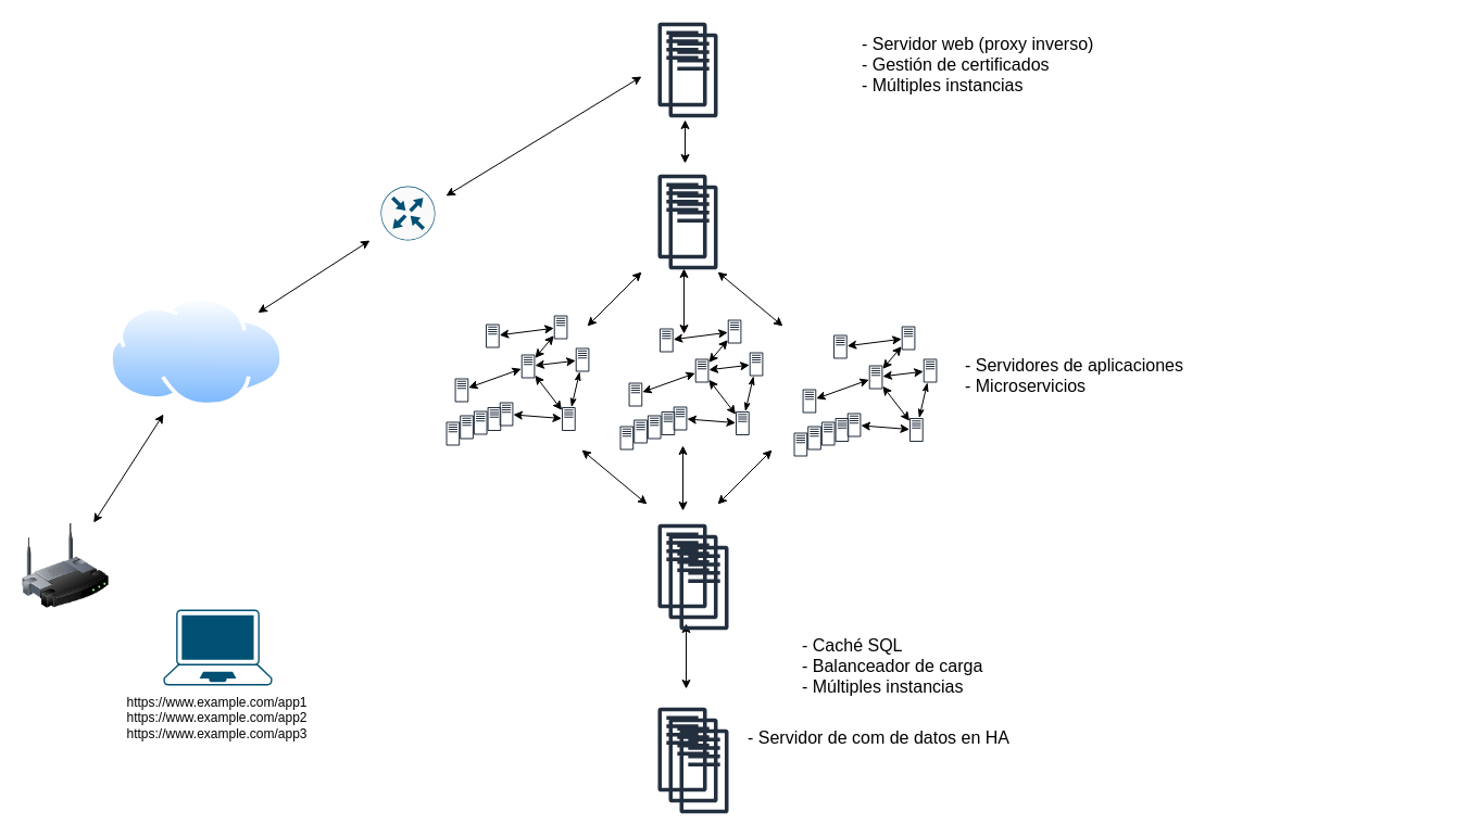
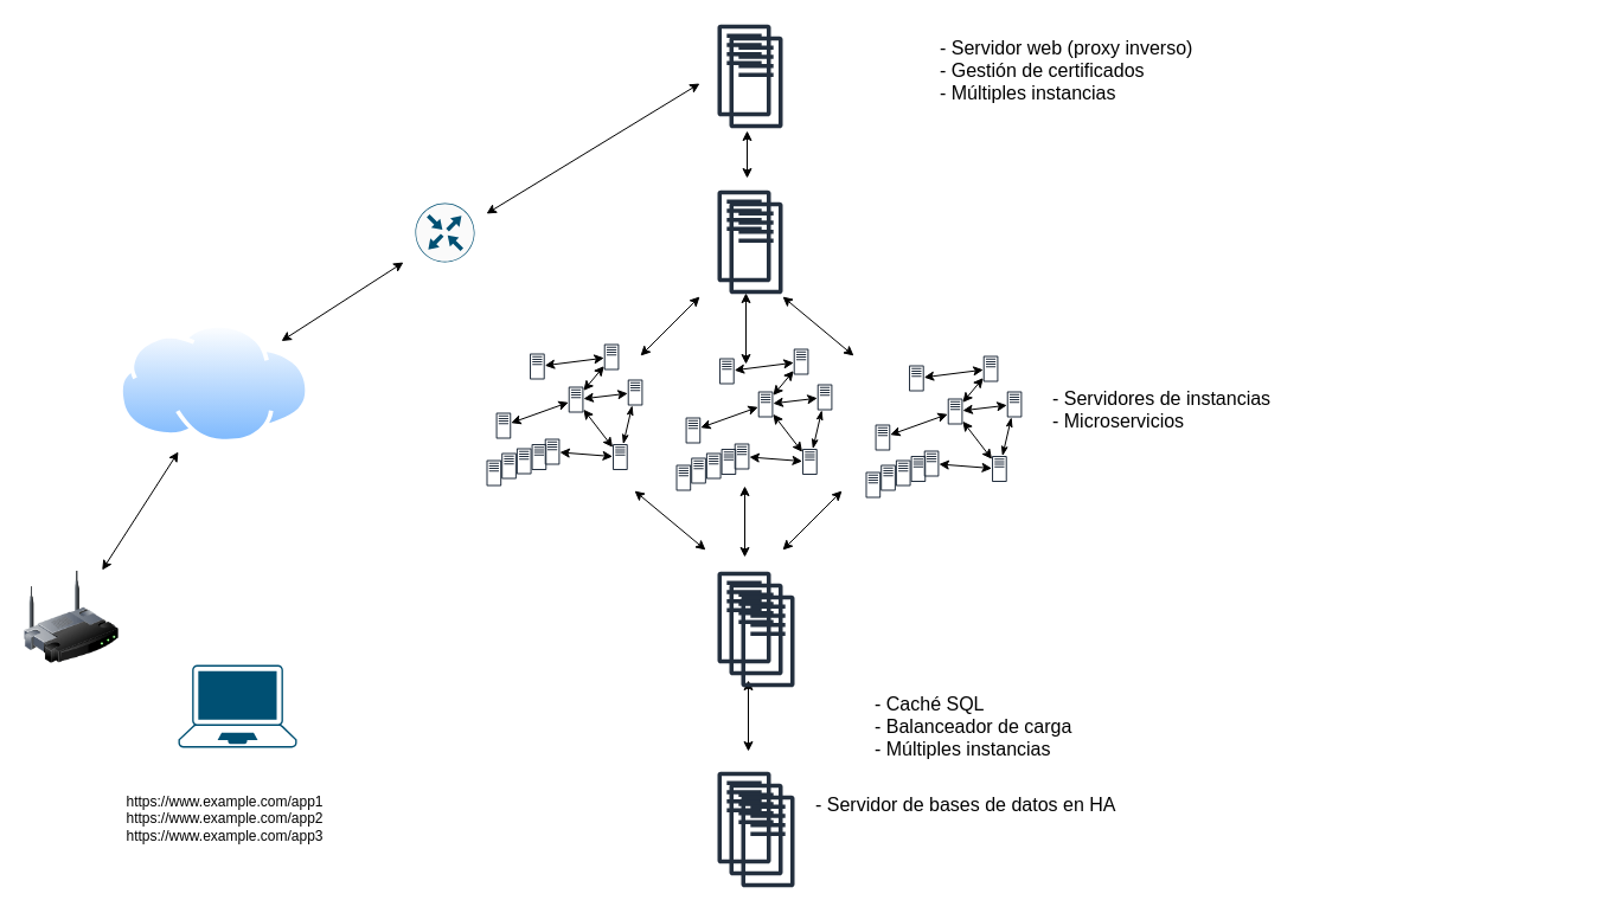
- <mxCell id="18" value="&lt;div style=&quot;font-size: 16px&quot;&gt;&lt;font style=&quot;font-size: 16px&quot;&gt;- Servidores de aplicaciones&lt;/font&gt;&lt;/div&gt;&lt;div style=&quot;font-size: 16px&quot;&gt;&lt;font style=&quot;font-size: 16px&quot;&gt;- Microservicios&lt;br&gt;&lt;/font&gt;&lt;/div&gt;&lt;div style=&quot;font-size: 16px&quot;&gt;&lt;font style=&quot;font-size: 16px&quot;&gt;&lt;br&gt;&lt;/font&gt;&lt;/div&gt;" style="text;whiteSpace=wrap;html=1;" parent="1" vertex="1"><mxGeometry x="886" y="320" width="443" height="30" as="geometry" /></mxCell>
+ <mxCell id="18" value="&lt;div style=&quot;font-size: 16px&quot;&gt;&lt;font style=&quot;font-size: 16px&quot;&gt;- Servidores de instancias&lt;/font&gt;&lt;/div&gt;&lt;div style=&quot;font-size: 16px&quot;&gt;&lt;font style=&quot;font-size: 16px&quot;&gt;- Microservicios&lt;br&gt;&lt;/font&gt;&lt;/div&gt;&lt;div style=&quot;font-size: 16px&quot;&gt;&lt;font style=&quot;font-size: 16px&quot;&gt;&lt;br&gt;&lt;/font&gt;&lt;/div&gt;" style="text;whiteSpace=wrap;html=1;" parent="1" vertex="1"><mxGeometry x="886" y="320" width="443" height="30" as="geometry" /></mxCell>
- <mxCell id="7" value="&lt;div&gt;https://www.example.com/app1&lt;/div&gt;&lt;div&gt;https://www.example.com/app2&lt;/div&gt;&lt;div&gt;https://www.example.com/app3&lt;br&gt;&lt;/div&gt;" style="text;html=1;resizable=0;autosize=1;align=center;verticalAlign=middle;points=[];fillColor=none;strokeColor=none;rounded=0;" parent="1" vertex="1"><mxGeometry x="94" y="636" width="210" height="50" as="geometry" /></mxCell>
+ <mxCell id="7" value="&lt;div&gt;https://www.example.com/app1&lt;/div&gt;&lt;div&gt;https://www.example.com/app2&lt;/div&gt;&lt;div&gt;https://www.example.com/app3&lt;br&gt;&lt;/div&gt;" style="text;html=1;resizable=0;autosize=1;align=center;verticalAlign=middle;points=[];fillColor=none;strokeColor=none;rounded=0;" parent="1" vertex="1"><mxGeometry x="84" y="666" width="210" height="50" as="geometry" /></mxCell>
- <mxCell id="13" value="&lt;div style=&quot;font-size: 16px&quot;&gt;&lt;font style=&quot;font-size: 16px&quot;&gt;- Servidor de com de datos en HA &lt;br&gt;&lt;/font&gt;&lt;/div&gt;" style="text;whiteSpace=wrap;html=1;" parent="1" vertex="1"><mxGeometry x="686" y="663" width="304" height="30" as="geometry" /></mxCell>
+ <mxCell id="13" value="&lt;div style=&quot;font-size: 16px&quot;&gt;&lt;font style=&quot;font-size: 16px&quot;&gt;- Servidor de bases de datos en HA &lt;br&gt;&lt;/font&gt;&lt;/div&gt;" style="text;whiteSpace=wrap;html=1;" parent="1" vertex="1"><mxGeometry x="686" y="663" width="304" height="30" as="geometry" /></mxCell>
